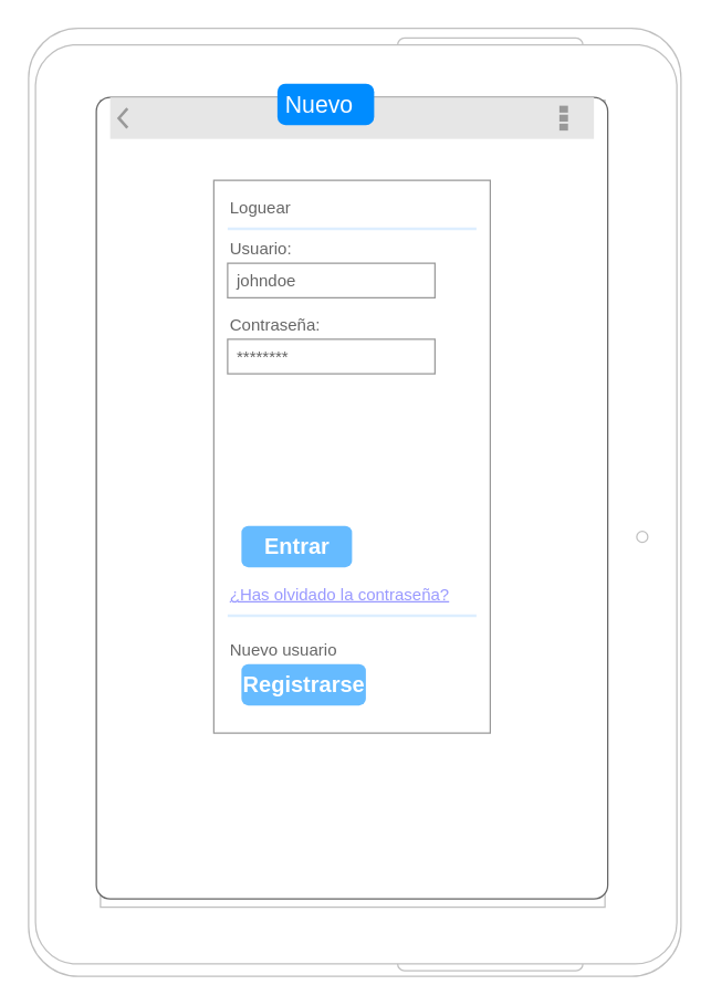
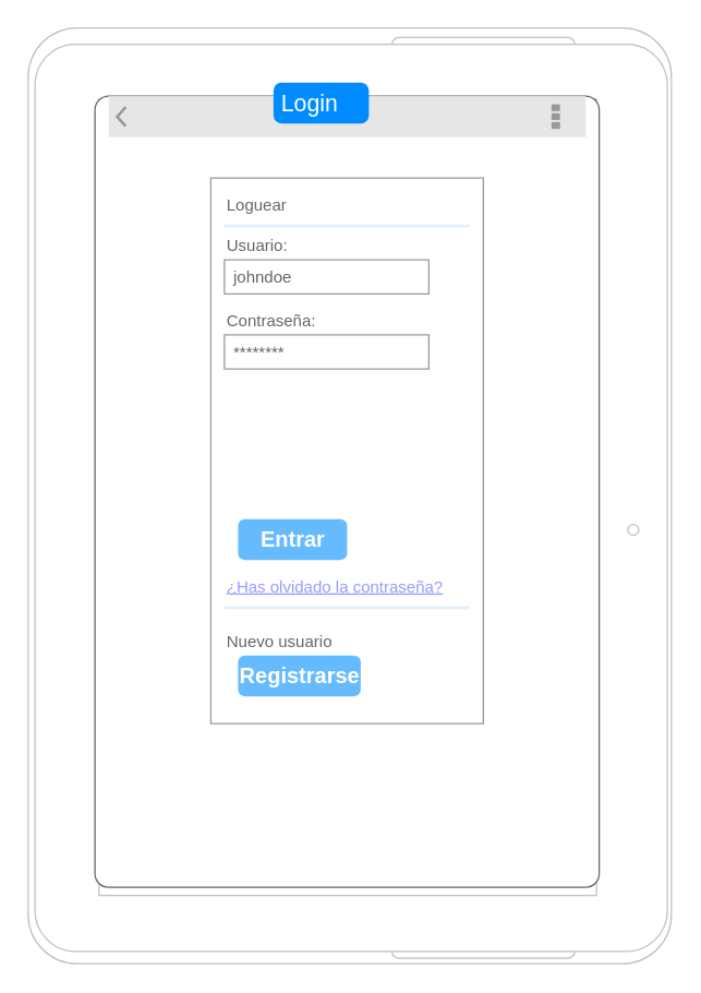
- <mxCell id="17" value="Nuevo" style="shape=rect;strokeColor=none;fillColor=#008cff;strokeWidth=1;dashed=0;rounded=1;arcSize=20;fontColor=#ffffff;fontSize=17;spacing=2;spacingTop=-2;align=left;autosize=1;spacingLeft=4;resizeWidth=0;resizeHeight=0;perimeter=none;" vertex="1" parent="1"><mxGeometry x="200" y="60" width="70" height="30" as="geometry" /></mxCell>
+ <mxCell id="17" value="Login" style="shape=rect;strokeColor=none;fillColor=#008cff;strokeWidth=1;dashed=0;rounded=1;arcSize=20;fontColor=#ffffff;fontSize=17;spacing=2;spacingTop=-2;align=left;autosize=1;spacingLeft=4;resizeWidth=0;resizeHeight=0;perimeter=none;" vertex="1" parent="1"><mxGeometry x="200" y="60" width="70" height="30" as="geometry" /></mxCell>
